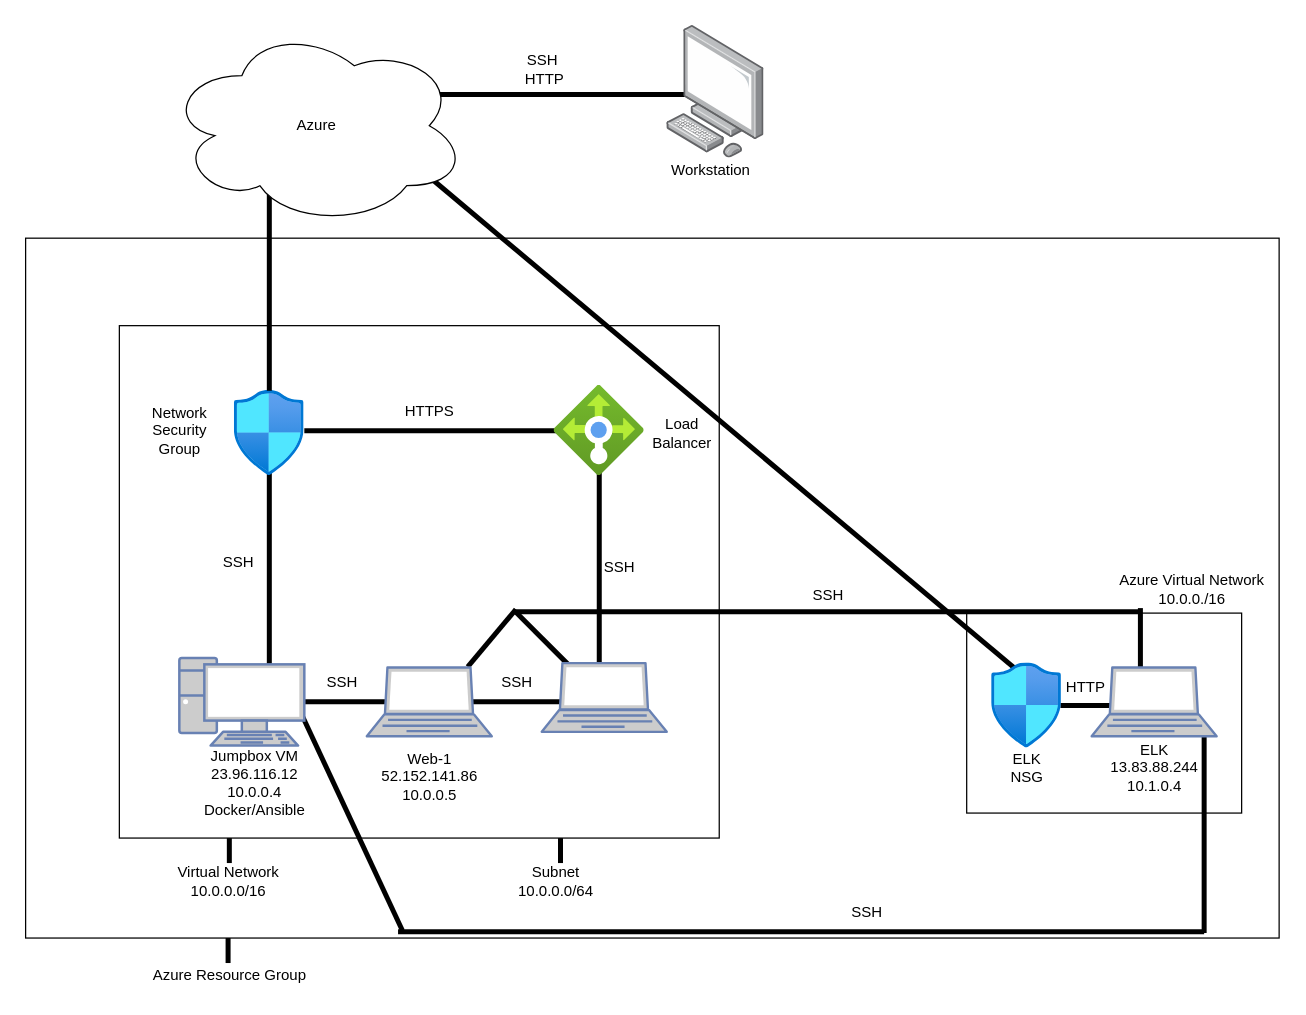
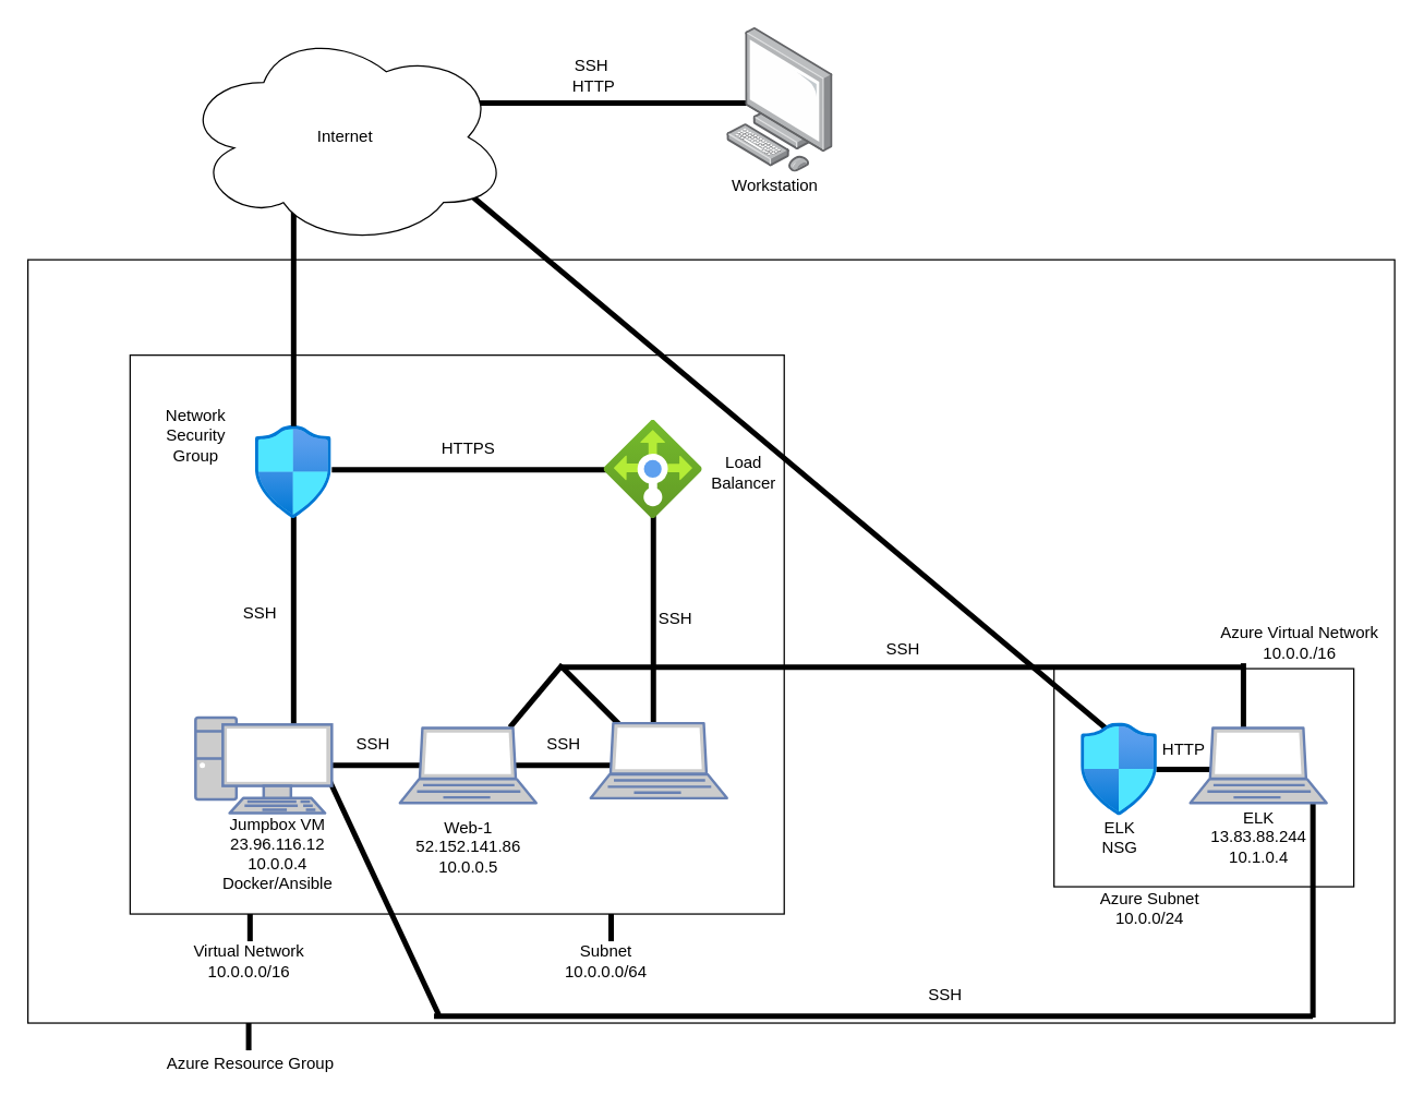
- <mxCell id="32" value="Azure" style="ellipse;shape=cloud;whiteSpace=wrap;html=1;" parent="1" vertex="1"><mxGeometry x="133" y="20" width="240" height="160" as="geometry" /></mxCell>
+ <mxCell id="32" value="Internet" style="ellipse;shape=cloud;whiteSpace=wrap;html=1;" parent="1" vertex="1"><mxGeometry x="133" y="20" width="240" height="160" as="geometry" /></mxCell>
- <mxCell id="26" value="Network &lt;br&gt;Security&lt;br&gt;Group" style="text;html=1;align=center;verticalAlign=middle;resizable=0;points=[];autosize=1;" parent="1" vertex="1"><mxGeometry x="113" y="319" width="60" height="50" as="geometry" /></mxCell>
+ <mxCell id="26" value="Network &lt;br&gt;Security&lt;br&gt;Group" style="text;html=1;align=center;verticalAlign=middle;resizable=0;points=[];autosize=1;" parent="1" vertex="1"><mxGeometry x="113" y="294" width="60" height="50" as="geometry" /></mxCell>
+ <mxCell id="44" value="Azure Subnet &lt;br&gt;10.0.0/24" style="text;html=1;align=center;verticalAlign=middle;resizable=0;points=[];autosize=1;" vertex="1" parent="1"><mxGeometry x="798" y="651" width="90" height="30" as="geometry" /></mxCell>
